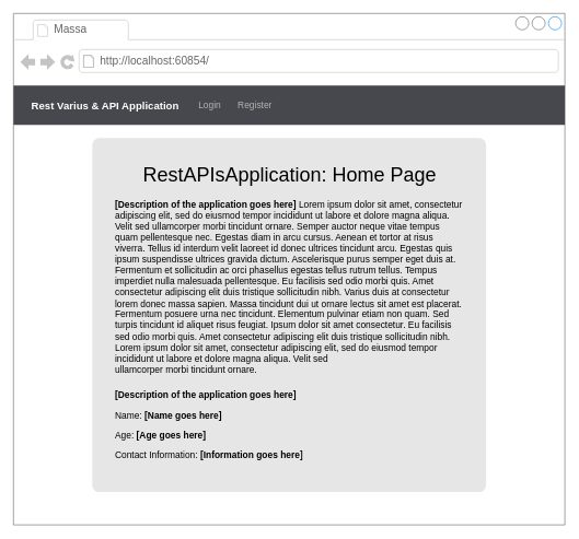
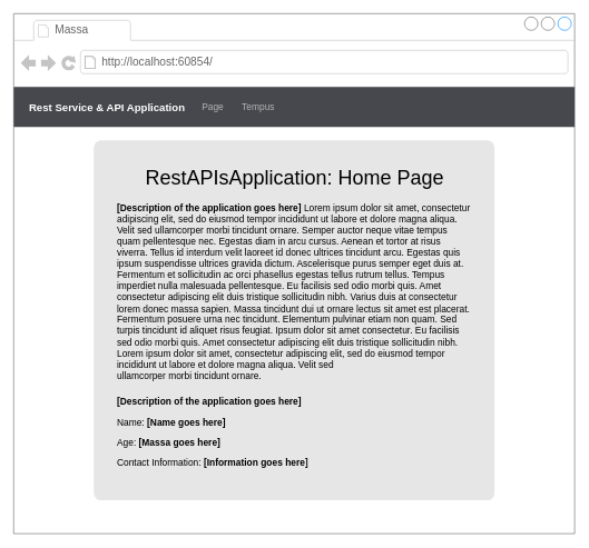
- <mxCell id="6" value="Rest Varius &amp;amp; API Application" style="text;html=1;align=center;verticalAlign=middle;whiteSpace=wrap;rounded=0;fontSize=16;fontStyle=1;fontColor=#FFFFFF;" vertex="1" parent="2"><mxGeometry x="20" y="130" width="240" height="20" as="geometry" /></mxCell>
+ <mxCell id="6" value="Rest Service &amp;amp; API Application" style="text;html=1;align=center;verticalAlign=middle;whiteSpace=wrap;rounded=0;fontSize=16;fontStyle=1;fontColor=#FFFFFF;" vertex="1" parent="2"><mxGeometry x="20" y="130" width="240" height="20" as="geometry" /></mxCell>
- <mxCell id="7" value="Login" style="text;html=1;align=left;verticalAlign=middle;whiteSpace=wrap;rounded=0;fontSize=14;fontStyle=0;fontColor=#B3B3B3;" vertex="1" parent="2"><mxGeometry x="280" y="130" width="40" height="20" as="geometry" /></mxCell>
+ <mxCell id="7" value="Page" style="text;html=1;align=left;verticalAlign=middle;whiteSpace=wrap;rounded=0;fontSize=14;fontStyle=0;fontColor=#B3B3B3;" vertex="1" parent="2"><mxGeometry x="280" y="130" width="40" height="20" as="geometry" /></mxCell>
- <mxCell id="8" value="Register" style="text;html=1;align=left;verticalAlign=middle;whiteSpace=wrap;rounded=0;fontSize=14;fontStyle=0;fontColor=#B3B3B3;" vertex="1" parent="2"><mxGeometry x="340" y="130" width="60" height="20" as="geometry" /></mxCell>
+ <mxCell id="8" value="Tempus" style="text;html=1;align=left;verticalAlign=middle;whiteSpace=wrap;rounded=0;fontSize=14;fontStyle=0;fontColor=#B3B3B3;" vertex="1" parent="2"><mxGeometry x="340" y="130" width="60" height="20" as="geometry" /></mxCell>
- <mxCell id="11" value="&lt;p&gt;&lt;b&gt;[Description of the application goes here]&lt;/b&gt; &lt;br&gt;&lt;/p&gt;&lt;p&gt;Name: &lt;b&gt;[Name goes here]&lt;/b&gt;&lt;/p&gt;&lt;p&gt;Age: &lt;b&gt;[Age goes here]&lt;/b&gt;&lt;br&gt;&lt;/p&gt;&lt;p&gt;Contact Information: &lt;b&gt;[Information goes here]&lt;/b&gt;&lt;/p&gt;" style="text;html=1;strokeColor=none;fillColor=none;spacing=5;spacingTop=-20;whiteSpace=wrap;overflow=hidden;rounded=0;fontSize=14;fontColor=#000000;" vertex="1" parent="2"><mxGeometry x="150" y="570" width="540" height="130" as="geometry" /></mxCell>
+ <mxCell id="11" value="&lt;p&gt;&lt;b&gt;[Description of the application goes here]&lt;/b&gt; &lt;br&gt;&lt;/p&gt;&lt;p&gt;Name: &lt;b&gt;[Name goes here]&lt;/b&gt;&lt;/p&gt;&lt;p&gt;Age: &lt;b&gt;[Massa goes here]&lt;/b&gt;&lt;br&gt;&lt;/p&gt;&lt;p&gt;Contact Information: &lt;b&gt;[Information goes here]&lt;/b&gt;&lt;/p&gt;" style="text;html=1;strokeColor=none;fillColor=none;spacing=5;spacingTop=-20;whiteSpace=wrap;overflow=hidden;rounded=0;fontSize=14;fontColor=#000000;" vertex="1" parent="2"><mxGeometry x="150" y="570" width="540" height="130" as="geometry" /></mxCell>
